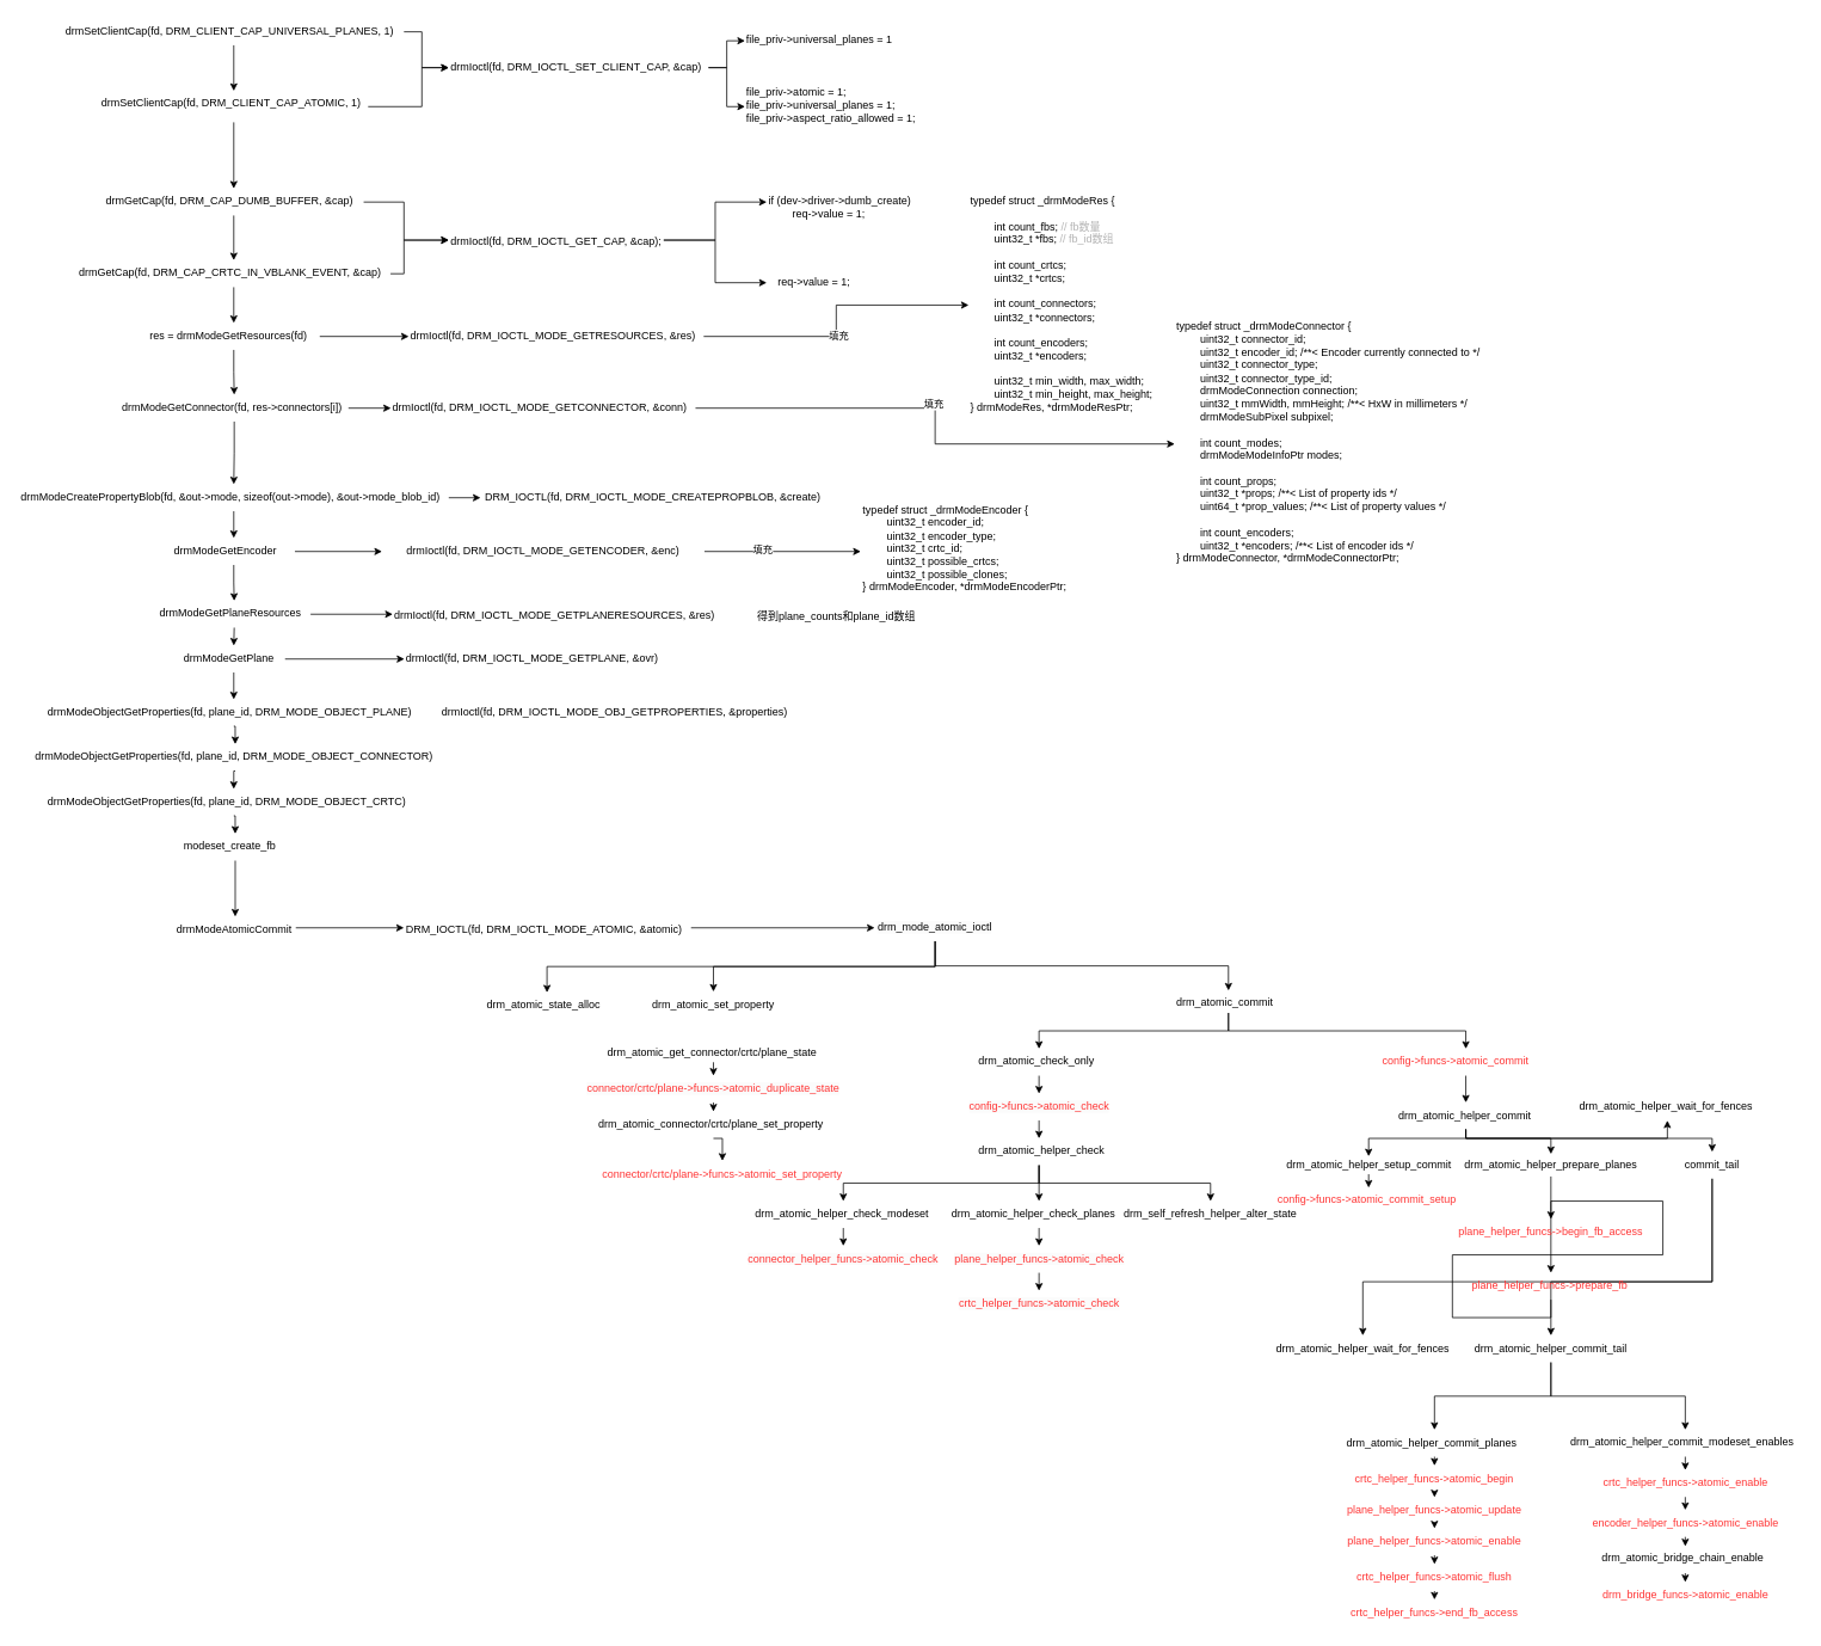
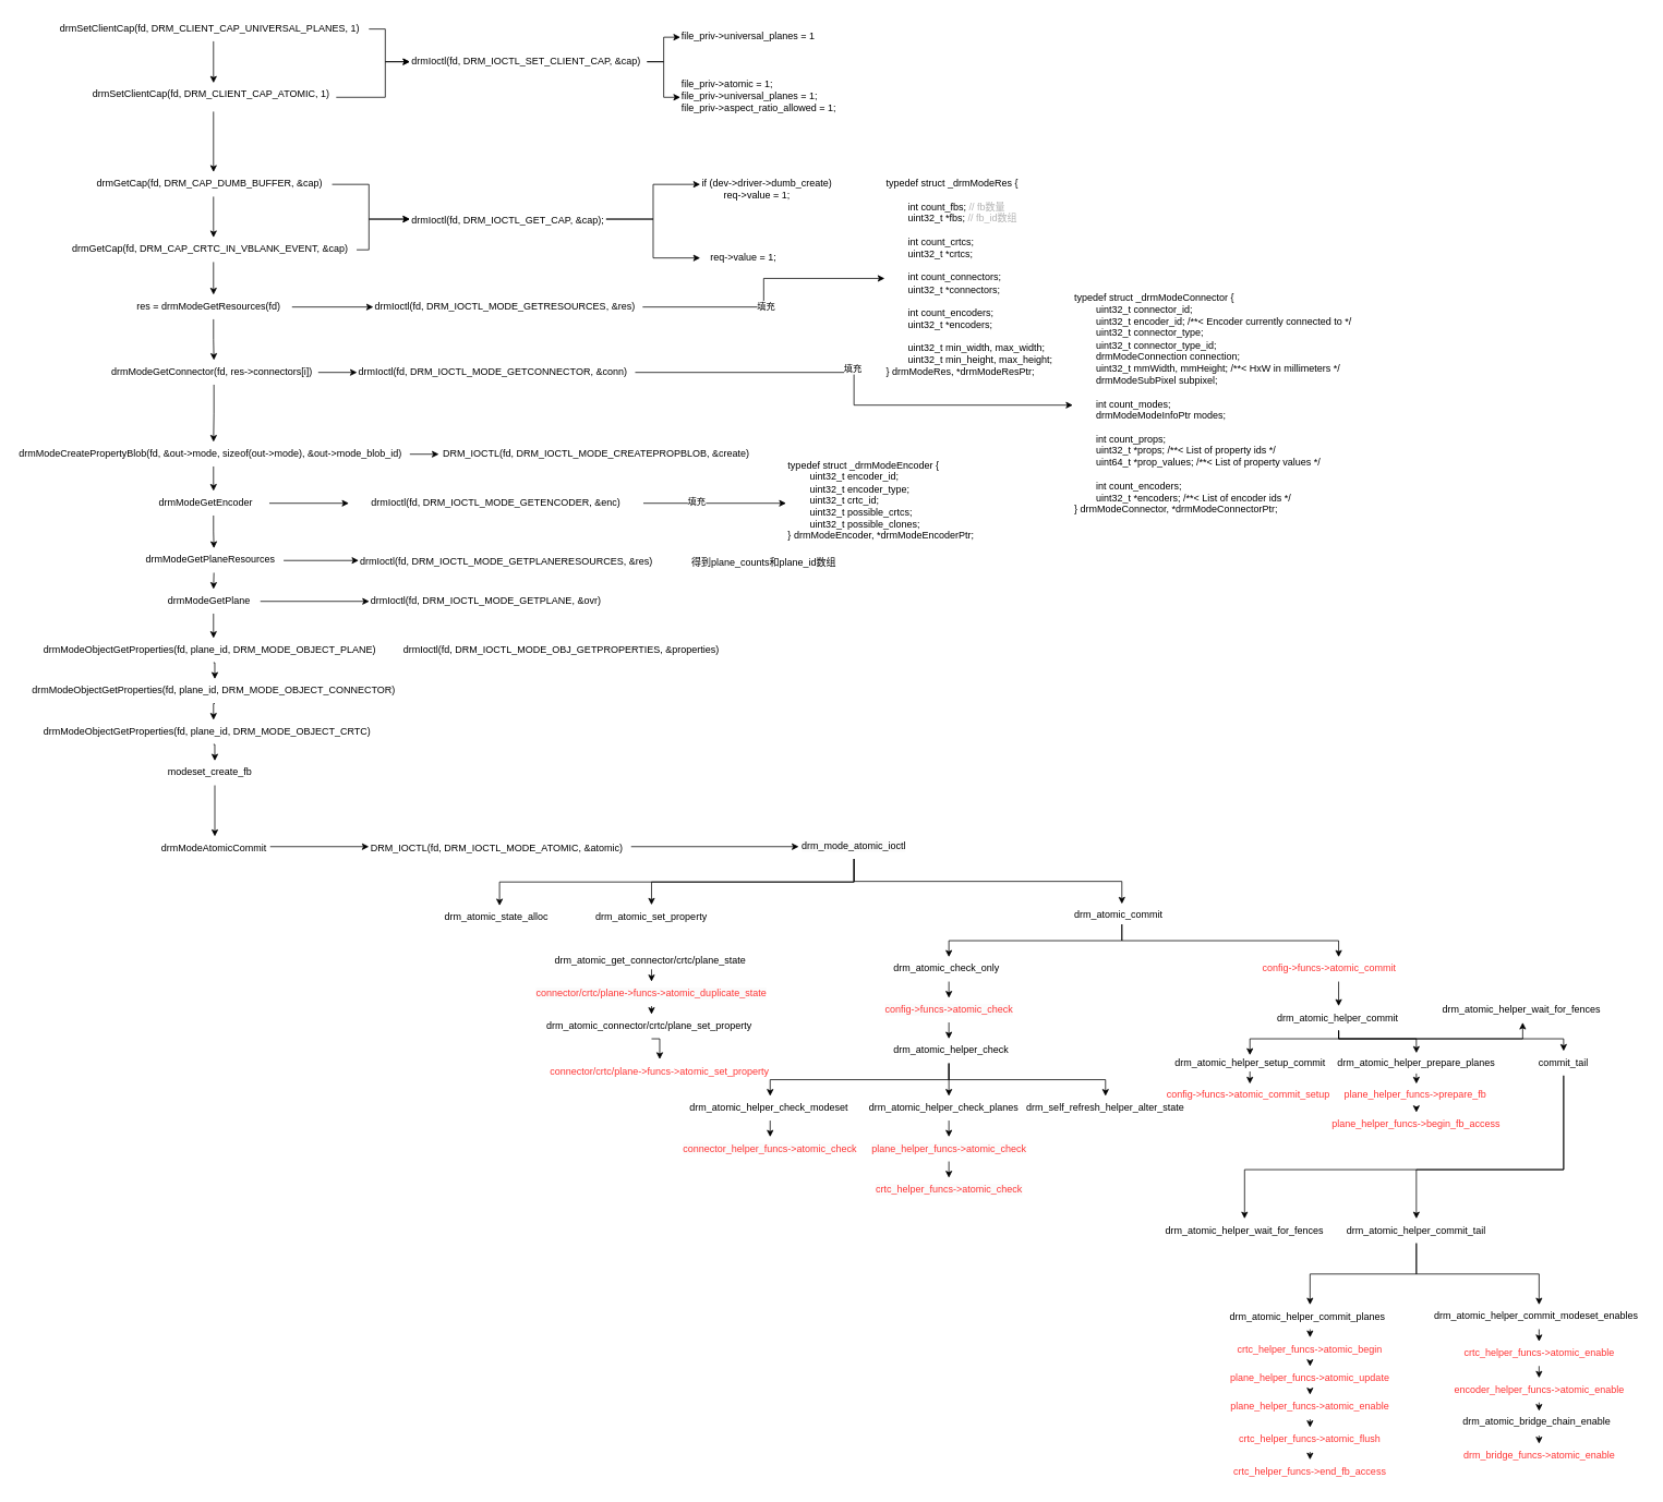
- <mxCell id="65" value="plane_helper_funcs-&amp;gt;prepare_fb" style="text;whiteSpace=wrap;html=1;fontColor=#FF3333;" parent="1" vertex="1"><mxGeometry x="1641" y="1420" width="180" height="30" as="geometry" /></mxCell>
+ <mxCell id="65" value="plane_helper_funcs-&amp;gt;prepare_fb" style="text;whiteSpace=wrap;html=1;fontColor=#FF3333;" parent="1" vertex="1"><mxGeometry x="1641" y="1325" width="180" height="30" as="geometry" /></mxCell>
